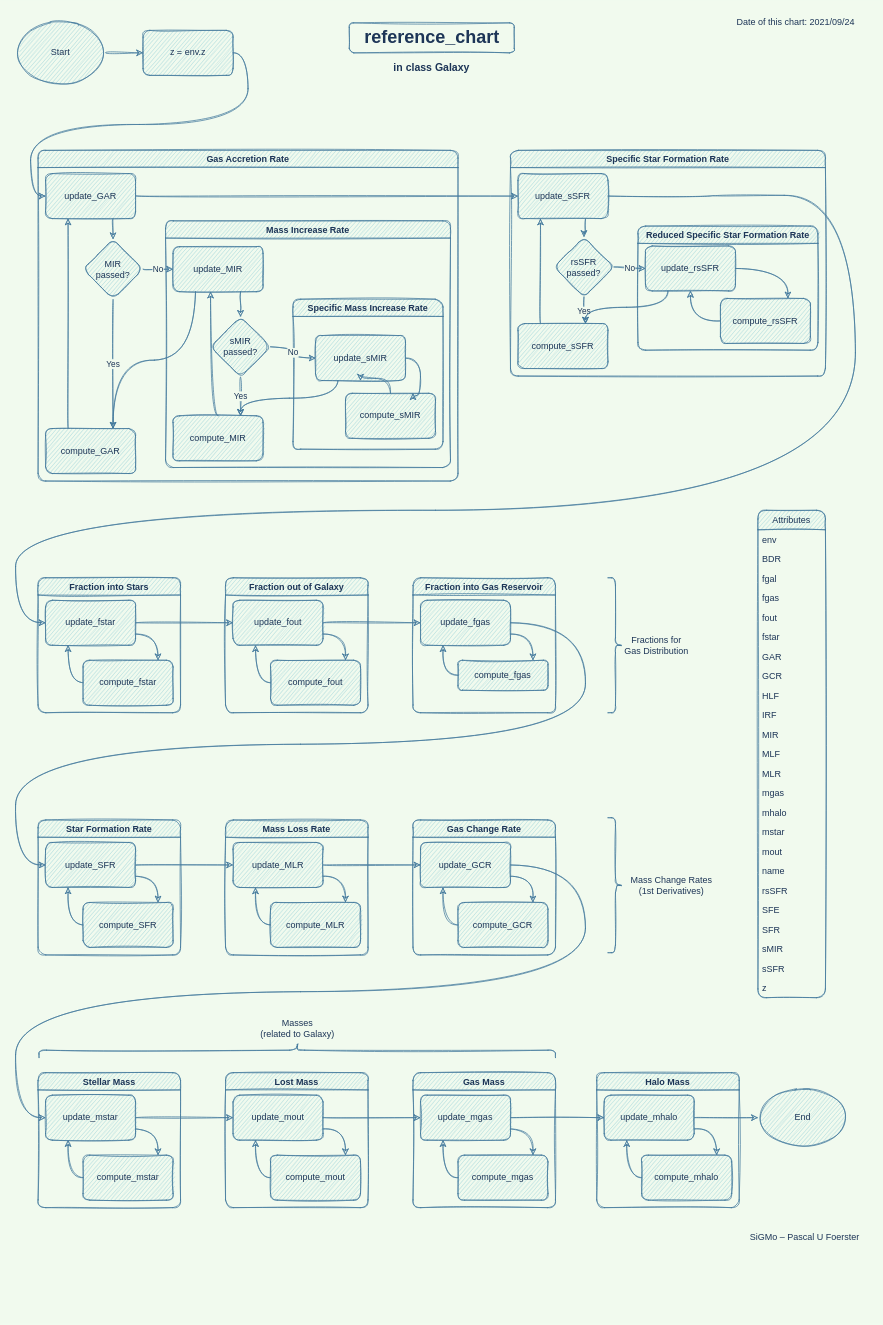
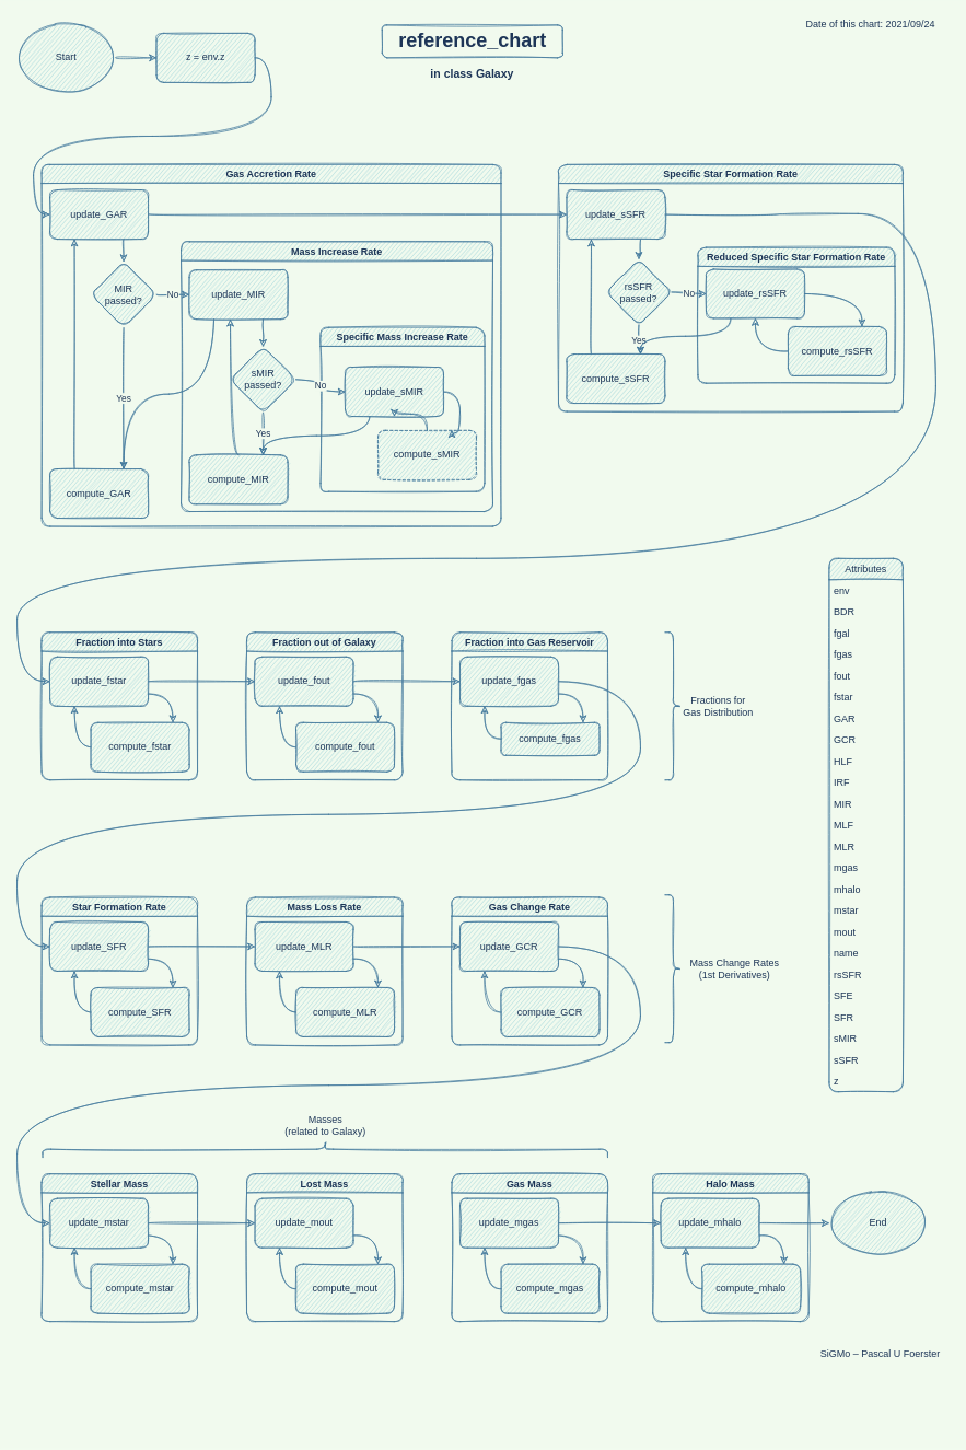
- <mxCell id="42" value="compute_sMIR" style="whiteSpace=wrap;html=1;fillColor=#A8DADC;strokeColor=#457B9D;fontColor=#1D3557;sketch=1;rounded=1;" parent="41" vertex="1"><mxGeometry x="70" y="125.5" width="120" height="60" as="geometry" /></mxCell>
+ <mxCell id="42" value="compute_sMIR" style="whiteSpace=wrap;html=1;fillColor=#A8DADC;strokeColor=#457B9D;fontColor=#1D3557;sketch=1;rounded=1;dashed=1;" parent="41" vertex="1"><mxGeometry x="70" y="125.5" width="120" height="60" as="geometry" /></mxCell>
- <mxCell id="125" style="edgeStyle=orthogonalEdgeStyle;orthogonalLoop=1;jettySize=auto;html=1;exitX=1;exitY=0.5;exitDx=0;exitDy=0;entryX=0;entryY=0.5;entryDx=0;entryDy=0;fontColor=#1D3557;strokeColor=#457B9D;fillColor=#A8DADC;labelBackgroundColor=#F1FAEE;sketch=1;curved=1;" parent="1" source="107" target="112" edge="1"><mxGeometry relative="1" as="geometry" /></mxCell>
